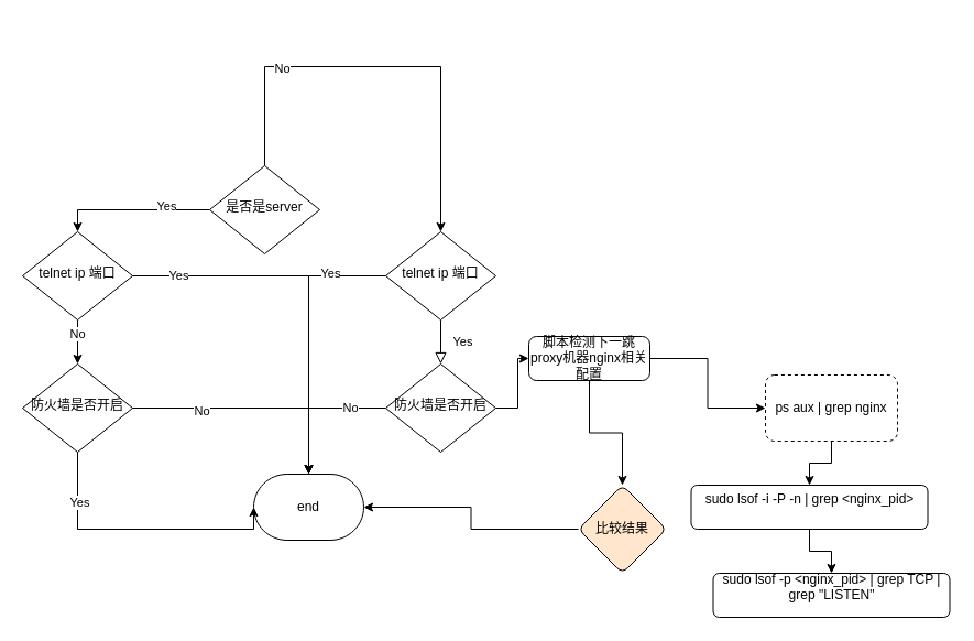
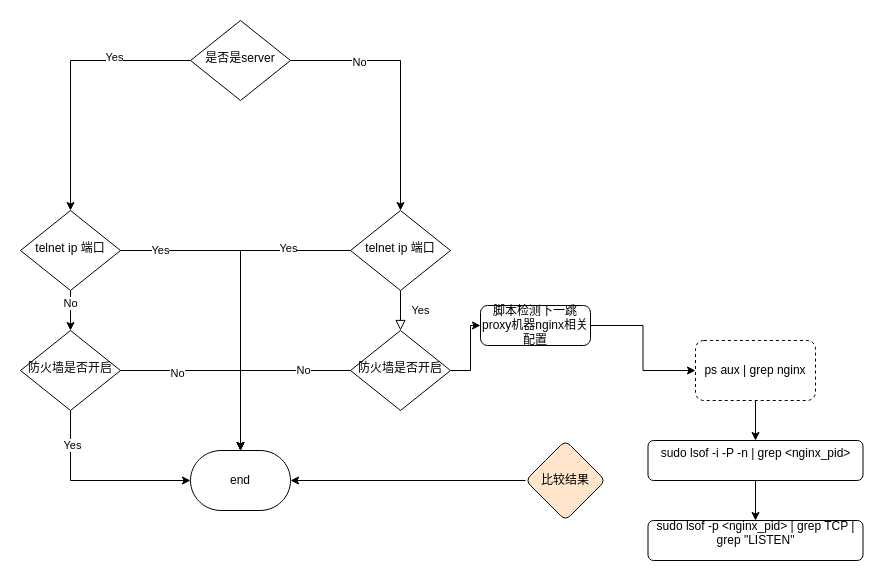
- <mxCell id="25" value="是否是server" style="rhombus;whiteSpace=wrap;html=1;shadow=0;fontFamily=Helvetica;fontSize=12;align=center;strokeWidth=1;spacing=6;spacingTop=-4;" vertex="1" parent="1"><mxGeometry x="190" y="150" width="100" height="80" as="geometry" /></mxCell>
+ <mxCell id="25" value="是否是server" style="rhombus;whiteSpace=wrap;html=1;shadow=0;fontFamily=Helvetica;fontSize=12;align=center;strokeWidth=1;spacing=6;spacingTop=-4;" vertex="1" parent="1"><mxGeometry x="190" y="20" width="100" height="80" as="geometry" /></mxCell>
- <mxCell id="12" value="" style="edgeStyle=orthogonalEdgeStyle;rounded=0;orthogonalLoop=1;jettySize=auto;html=1;" edge="1" parent="1" source="13" target="19"><mxGeometry relative="1" as="geometry" /></mxCell>
- <mxCell id="10" value="end" style="strokeWidth=1;html=1;shape=mxgraph.flowchart.terminator;whiteSpace=wrap;" vertex="1" parent="1"><mxGeometry x="230" y="430" width="100" height="60" as="geometry" /></mxCell>
+ <mxCell id="10" value="end" style="strokeWidth=1;html=1;shape=mxgraph.flowchart.terminator;whiteSpace=wrap;" vertex="1" parent="1"><mxGeometry x="190" y="450" width="100" height="60" as="geometry" /></mxCell>
- <mxCell id="17" value="&lt;div&gt;sudo lsof -i -P -n | grep &amp;lt;nginx_pid&amp;gt;&lt;/div&gt;&lt;div&gt;&lt;br&gt;&lt;/div&gt;" style="whiteSpace=wrap;html=1;rounded=1;arcSize=14;strokeWidth=1;" vertex="1" parent="1"><mxGeometry x="627.5" y="440" width="215" height="40" as="geometry" /></mxCell>
+ <mxCell id="17" value="&lt;div&gt;sudo lsof -i -P -n | grep &amp;lt;nginx_pid&amp;gt;&lt;/div&gt;&lt;div&gt;&lt;br&gt;&lt;/div&gt;" style="whiteSpace=wrap;html=1;rounded=1;arcSize=14;strokeWidth=1;" vertex="1" parent="1"><mxGeometry x="647.5" y="440" width="215" height="40" as="geometry" /></mxCell>
